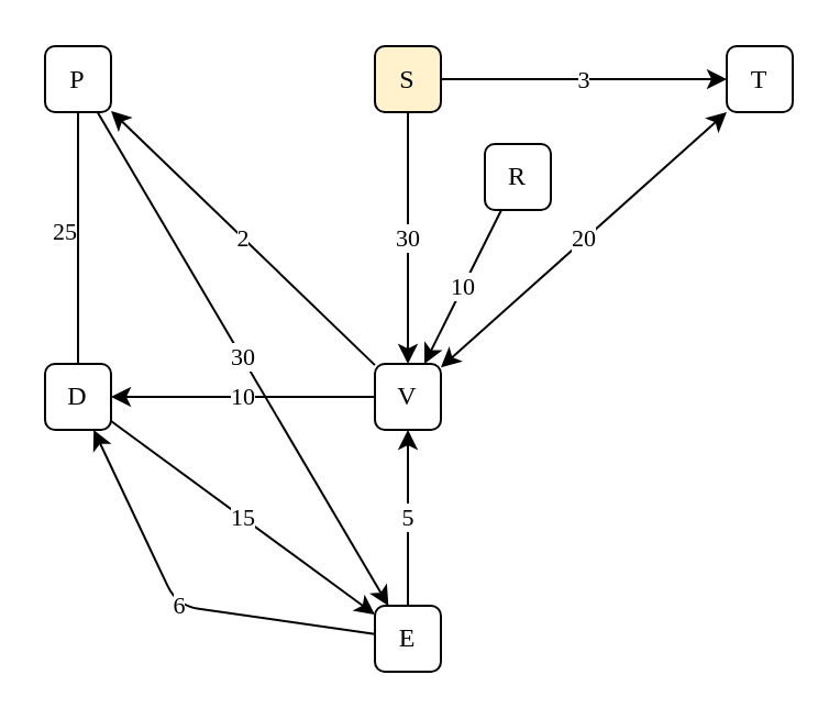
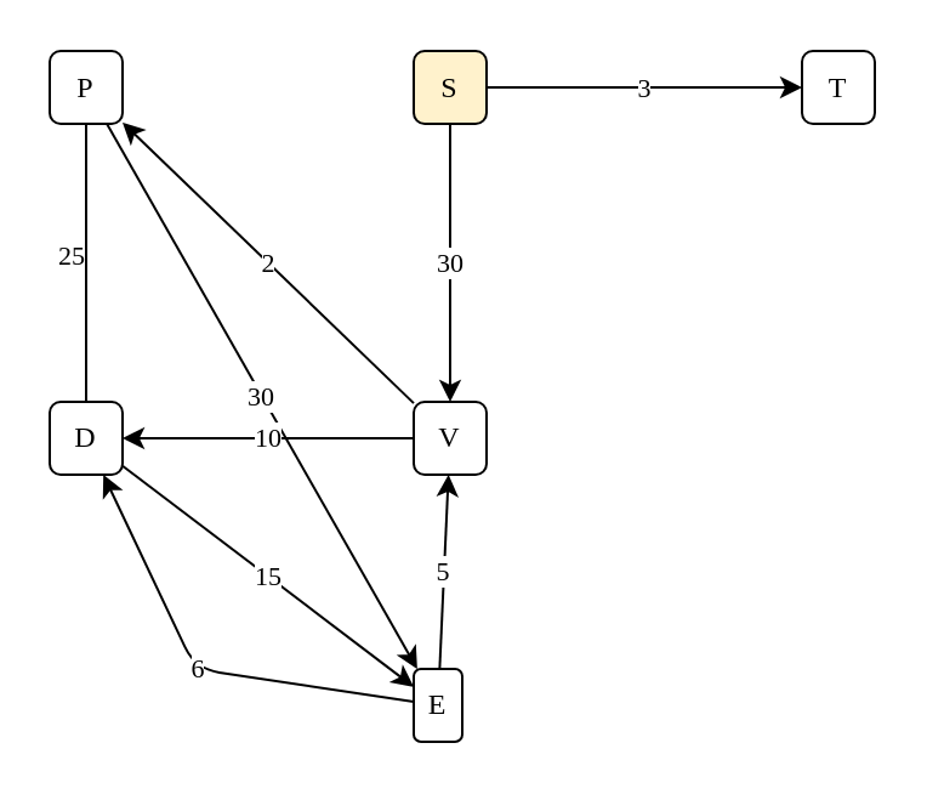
- <mxCell id="6" value="R" style="rounded=1;whiteSpace=wrap;html=1;fontFamily=Alegreya;fontSource=https%3A%2F%2Ffonts.googleapis.com%2Fcss%3Ffamily%3DAlegreya;" parent="1" vertex="1"><mxGeometry x="220" y="65" width="30" height="30" as="geometry" /></mxCell>
- <mxCell id="14" value="20" style="endArrow=classic;html=1;rounded=0;exitX=0;exitY=1;exitDx=0;exitDy=0;fontFamily=Alegreya;fontSource=https%3A%2F%2Ffonts.googleapis.com%2Fcss%3Ffamily%3DAlegreya;startArrow=classic;startFill=1;" parent="1" source="8" target="5" edge="1"><mxGeometry width="50" height="50" relative="1" as="geometry"><mxPoint x="420" y="225" as="sourcePoint" /><mxPoint x="470" y="175" as="targetPoint" /></mxGeometry></mxCell>
- <mxCell id="11" value="10" style="endArrow=classic;html=1;rounded=0;fontFamily=Alegreya;fontSource=https%3A%2F%2Ffonts.googleapis.com%2Fcss%3Ffamily%3DAlegreya;" parent="1" source="6" target="5" edge="1"><mxGeometry width="50" height="50" relative="1" as="geometry"><mxPoint x="460" y="205" as="sourcePoint" /><mxPoint x="510" y="155" as="targetPoint" /></mxGeometry></mxCell>
- <mxCell id="3" value="E" style="rounded=1;whiteSpace=wrap;html=1;fontFamily=Alegreya;fontSource=https%3A%2F%2Ffonts.googleapis.com%2Fcss%3Ffamily%3DAlegreya;" parent="1" vertex="1"><mxGeometry x="170" y="275" width="30" height="30" as="geometry" /></mxCell>
+ <mxCell id="3" value="E" style="rounded=1;whiteSpace=wrap;html=1;fontFamily=Alegreya;fontSource=https%3A%2F%2Ffonts.googleapis.com%2Fcss%3Ffamily%3DAlegreya;" parent="1" vertex="1"><mxGeometry x="170" y="275" width="20" height="30" as="geometry" /></mxCell>
